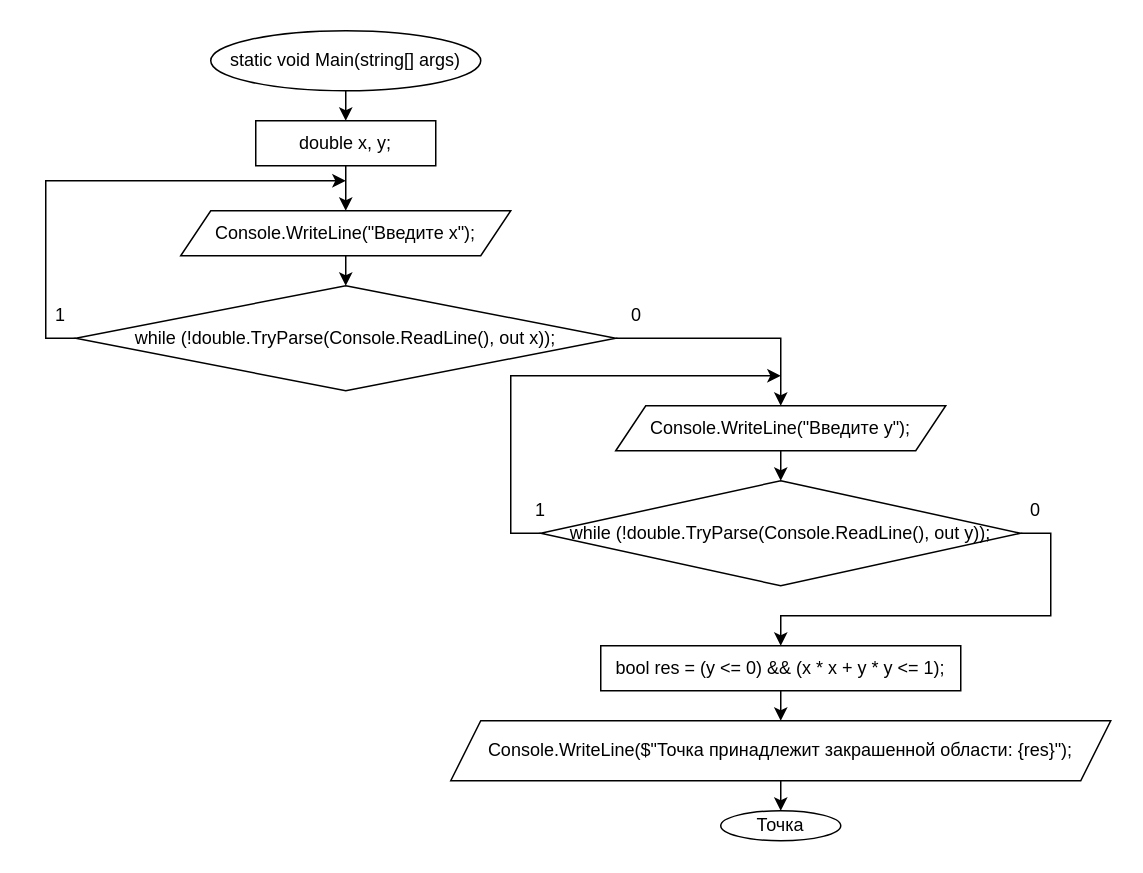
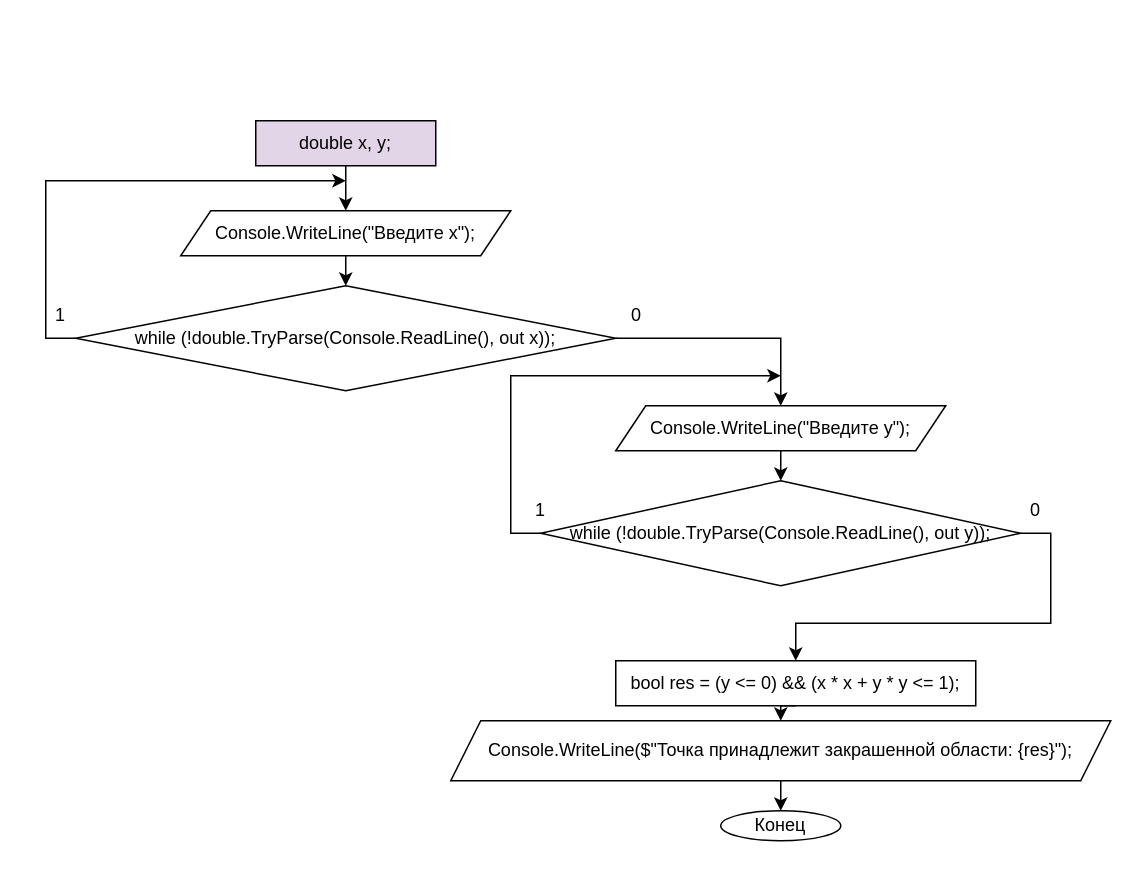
- <mxCell id="3" value="static void Main(string[] args)" style="ellipse;whiteSpace=wrap;html=1;" parent="1" vertex="1"><mxGeometry x="140" y="20" width="180" height="40" as="geometry" /></mxCell>
- <mxCell id="2" style="edgeStyle=orthogonalEdgeStyle;rounded=0;orthogonalLoop=1;jettySize=auto;html=1;exitX=0.5;exitY=1;exitDx=0;exitDy=0;entryX=0.5;entryY=0;entryDx=0;entryDy=0;" parent="1" source="3" target="5" edge="1"><mxGeometry relative="1" as="geometry" /></mxCell>
- <mxCell id="5" value="double x, y;" style="rounded=0;whiteSpace=wrap;html=1;" parent="1" vertex="1"><mxGeometry x="170" y="80" width="120" height="30" as="geometry" /></mxCell>
+ <mxCell id="5" value="double x, y;" style="rounded=0;whiteSpace=wrap;html=1;fillColor=#e1d5e7;" parent="1" vertex="1"><mxGeometry x="170" y="80" width="120" height="30" as="geometry" /></mxCell>
- <mxCell id="17" value="bool res = (y &amp;lt;= 0) &amp;amp;&amp;amp; (x * x + y * y &amp;lt;= 1);" style="rounded=0;whiteSpace=wrap;html=1;" parent="1" vertex="1"><mxGeometry x="400" y="430" width="240" height="30" as="geometry" /></mxCell>
+ <mxCell id="17" value="bool res = (y &amp;lt;= 0) &amp;amp;&amp;amp; (x * x + y * y &amp;lt;= 1);" style="rounded=0;whiteSpace=wrap;html=1;" parent="1" vertex="1"><mxGeometry x="410" y="440" width="240" height="30" as="geometry" /></mxCell>
- <mxCell id="20" value="Точка" style="ellipse;whiteSpace=wrap;html=1;" parent="1" vertex="1"><mxGeometry x="480" y="540" width="80" height="20" as="geometry" /></mxCell>
+ <mxCell id="20" value="Конец" style="ellipse;whiteSpace=wrap;html=1;" parent="1" vertex="1"><mxGeometry x="480" y="540" width="80" height="20" as="geometry" /></mxCell>
